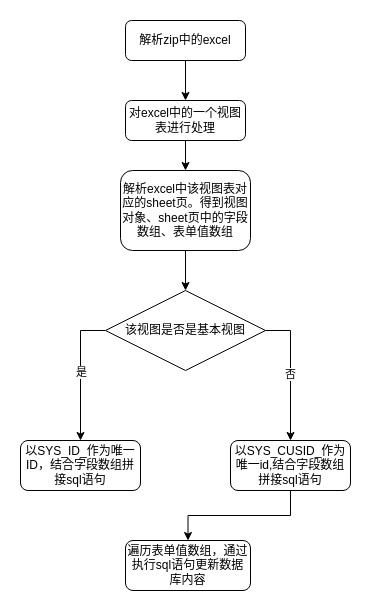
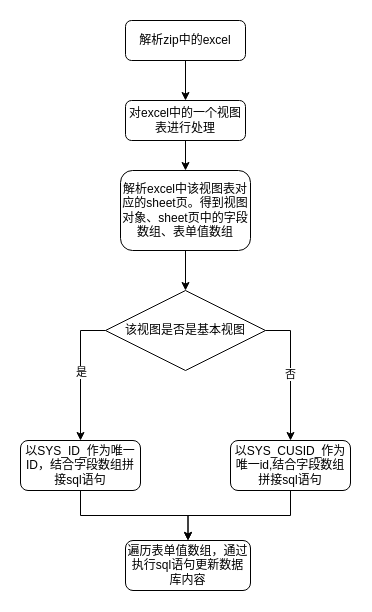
+ <mxCell id="8" style="edgeStyle=orthogonalEdgeStyle;rounded=0;orthogonalLoop=1;jettySize=auto;html=1;exitX=0.5;exitY=1;exitDx=0;exitDy=0;" edge="1" parent="1" source="9" target="17"><mxGeometry relative="1" as="geometry" /></mxCell>
